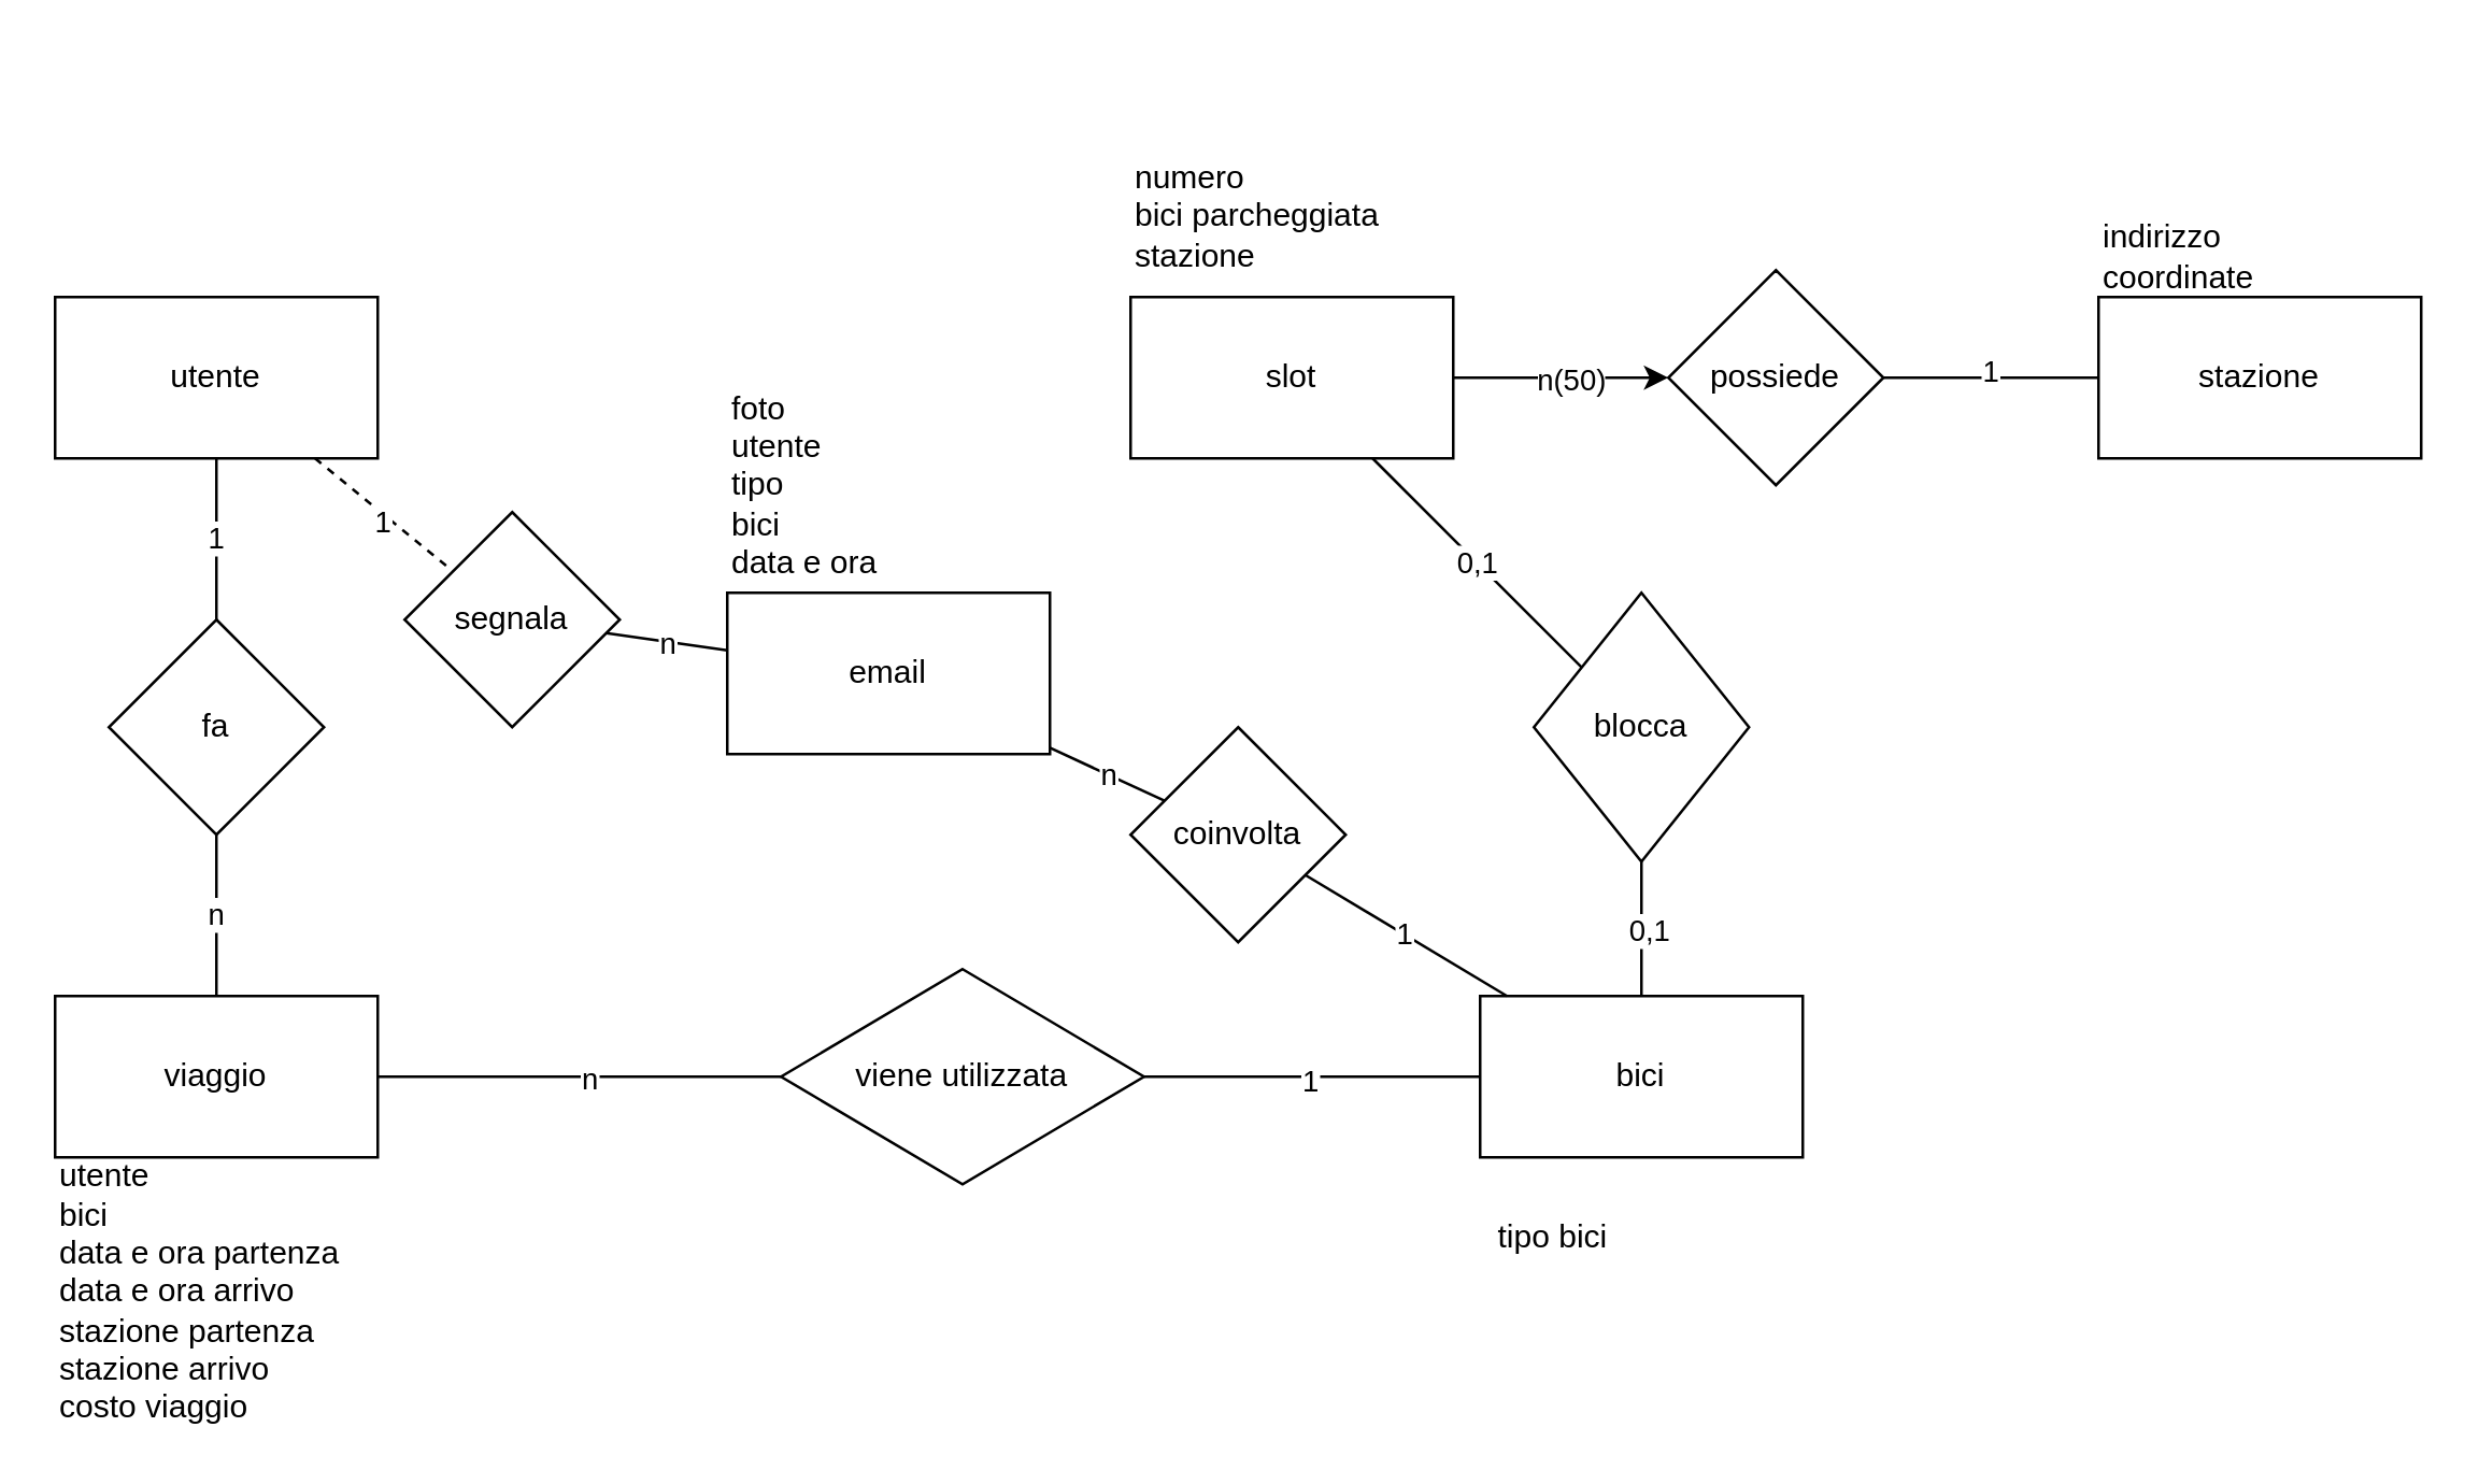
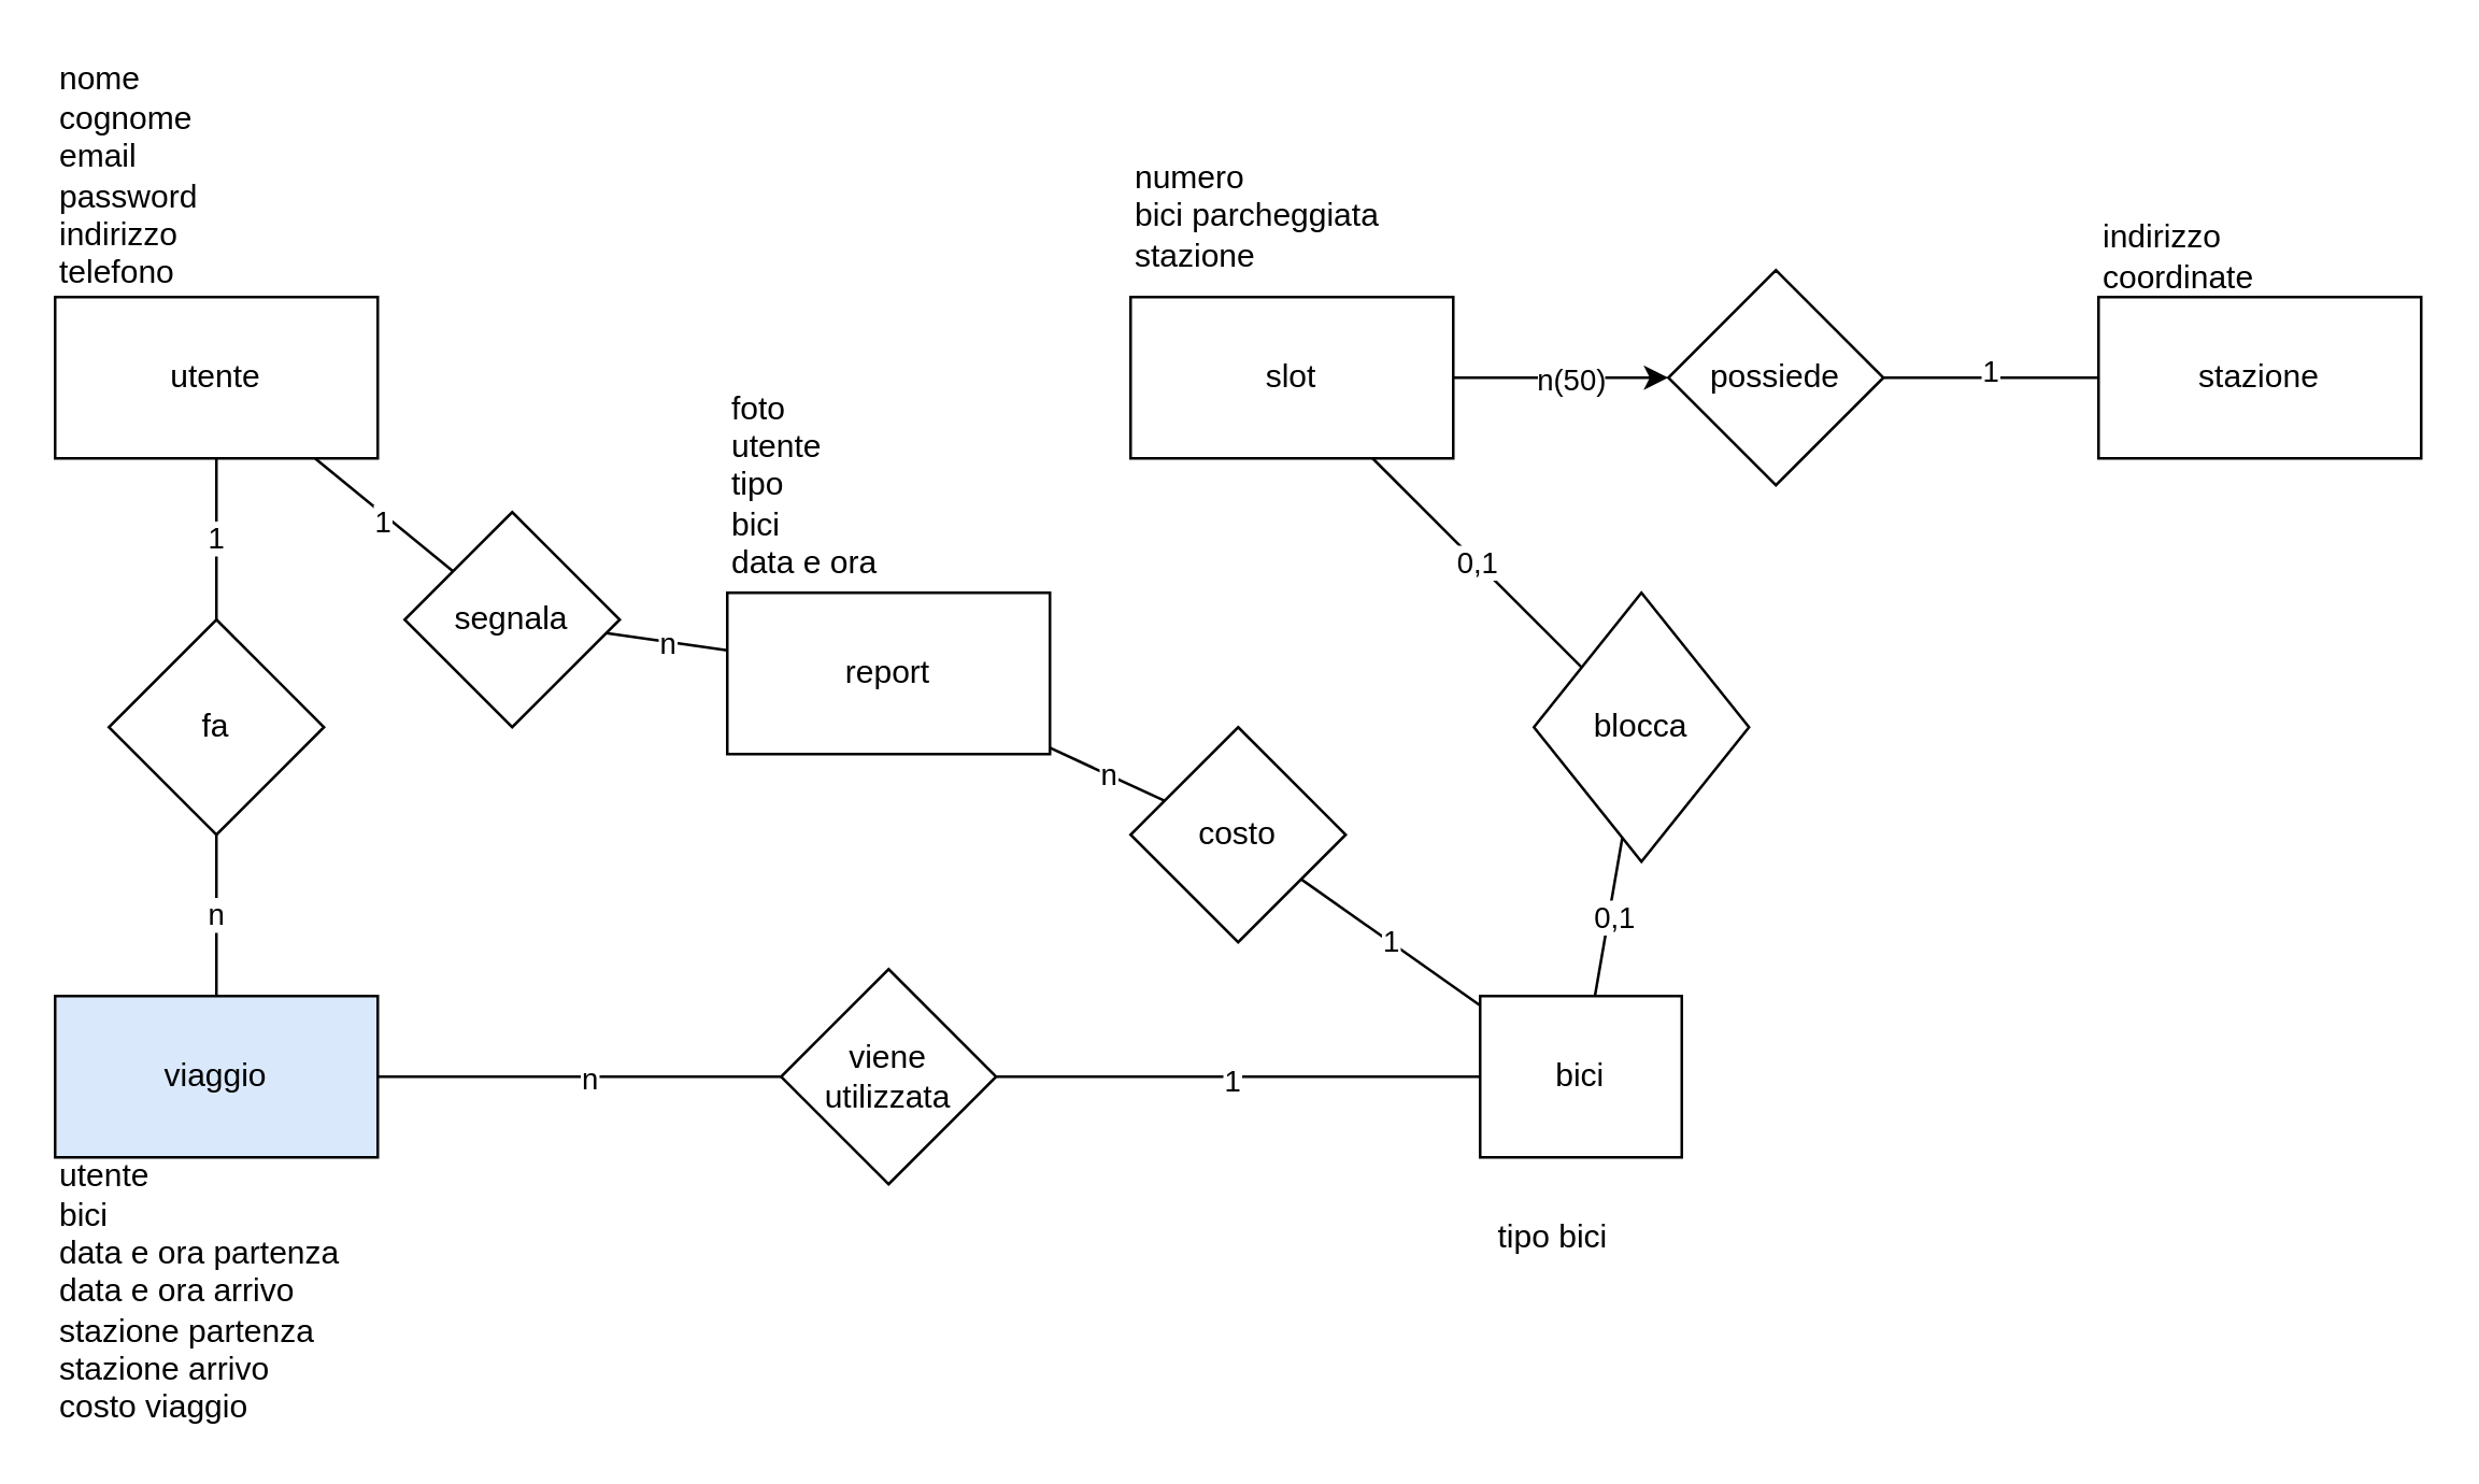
+ <mxCell id="24" value="nome&lt;br&gt;cognome&lt;br&gt;email&lt;br&gt;password&lt;br&gt;indirizzo&lt;br&gt;telefono" style="text;html=1;strokeColor=none;fillColor=none;align=left;verticalAlign=middle;whiteSpace=wrap;rounded=0;" vertex="1" parent="1"><mxGeometry x="20" y="20" width="100" height="90" as="geometry" /></mxCell>
- <mxCell id="33" value="" style="endArrow=none;html=1;dashed=1;" edge="1" parent="1" source="2" target="31"><mxGeometry width="50" height="50" relative="1" as="geometry"><mxPoint x="190" y="140" as="sourcePoint" /><mxPoint x="240" y="90" as="targetPoint" /></mxGeometry></mxCell>
+ <mxCell id="33" value="" style="endArrow=none;html=1;" edge="1" parent="1" source="2" target="31"><mxGeometry width="50" height="50" relative="1" as="geometry"><mxPoint x="190" y="140" as="sourcePoint" /><mxPoint x="240" y="90" as="targetPoint" /></mxGeometry></mxCell>
- <mxCell id="29" value="email" style="rounded=0;whiteSpace=wrap;html=1;" vertex="1" parent="1"><mxGeometry x="270" y="220" width="120" height="60" as="geometry" /></mxCell>
+ <mxCell id="29" value="report" style="rounded=0;whiteSpace=wrap;html=1;" vertex="1" parent="1"><mxGeometry x="270" y="220" width="120" height="60" as="geometry" /></mxCell>
- <mxCell id="32" value="coinvolta" style="rhombus;whiteSpace=wrap;html=1;" vertex="1" parent="1"><mxGeometry x="420" y="270" width="80" height="80" as="geometry" /></mxCell>
+ <mxCell id="32" value="costo" style="rhombus;whiteSpace=wrap;html=1;" vertex="1" parent="1"><mxGeometry x="420" y="270" width="80" height="80" as="geometry" /></mxCell>
- <mxCell id="6" value="viaggio" style="rounded=0;whiteSpace=wrap;html=1;" vertex="1" parent="1"><mxGeometry x="20" y="370" width="120" height="60" as="geometry" /></mxCell>
+ <mxCell id="6" value="viaggio" style="rounded=0;whiteSpace=wrap;html=1;fillColor=#dae8fc;" vertex="1" parent="1"><mxGeometry x="20" y="370" width="120" height="60" as="geometry" /></mxCell>
- <mxCell id="16" value="viene utilizzata" style="rhombus;whiteSpace=wrap;html=1;" vertex="1" parent="1"><mxGeometry x="290" y="360" width="135" height="80" as="geometry" /></mxCell>
+ <mxCell id="16" value="viene utilizzata" style="rhombus;whiteSpace=wrap;html=1;" vertex="1" parent="1"><mxGeometry x="290" y="360" width="80" height="80" as="geometry" /></mxCell>
- <mxCell id="3" value="bici" style="rounded=0;whiteSpace=wrap;html=1;" vertex="1" parent="1"><mxGeometry x="550" y="370" width="120" height="60" as="geometry" /></mxCell>
+ <mxCell id="3" value="bici" style="rounded=0;whiteSpace=wrap;html=1;" vertex="1" parent="1"><mxGeometry x="550" y="370" width="75" height="60" as="geometry" /></mxCell>
